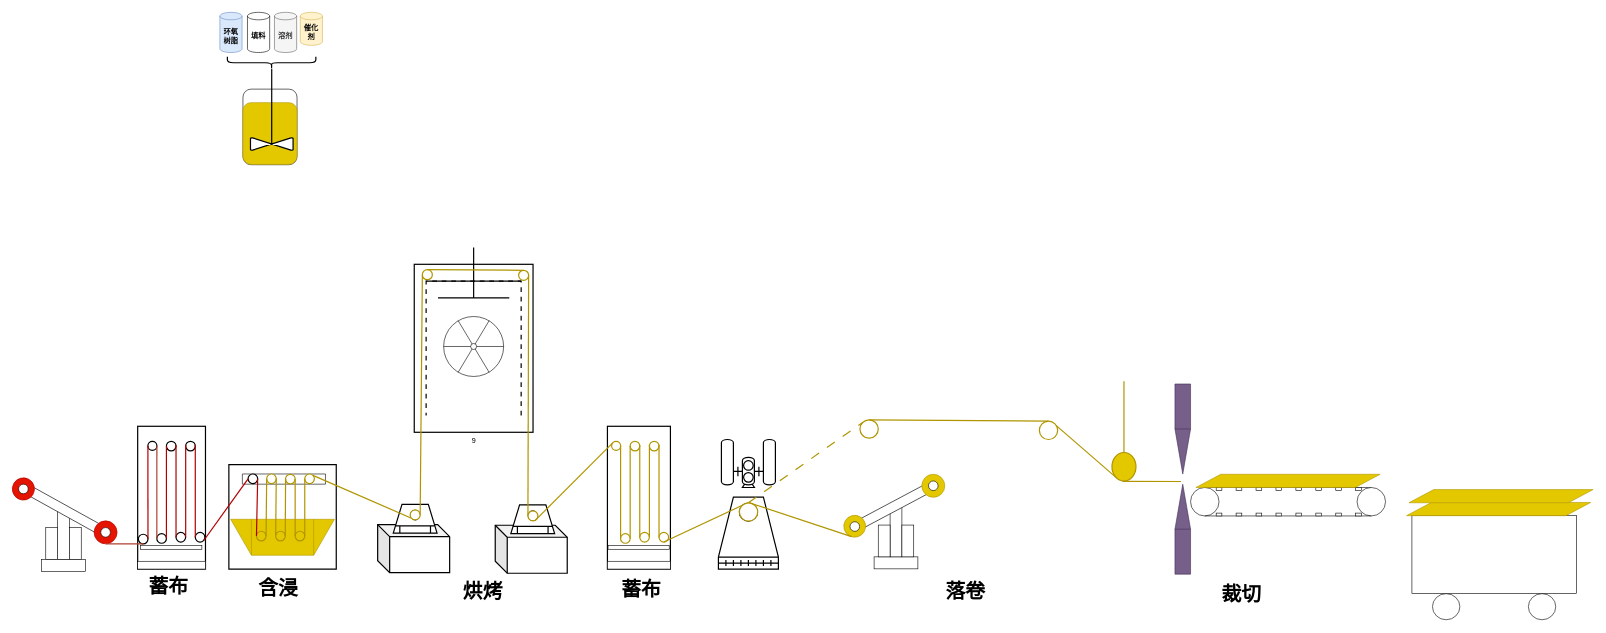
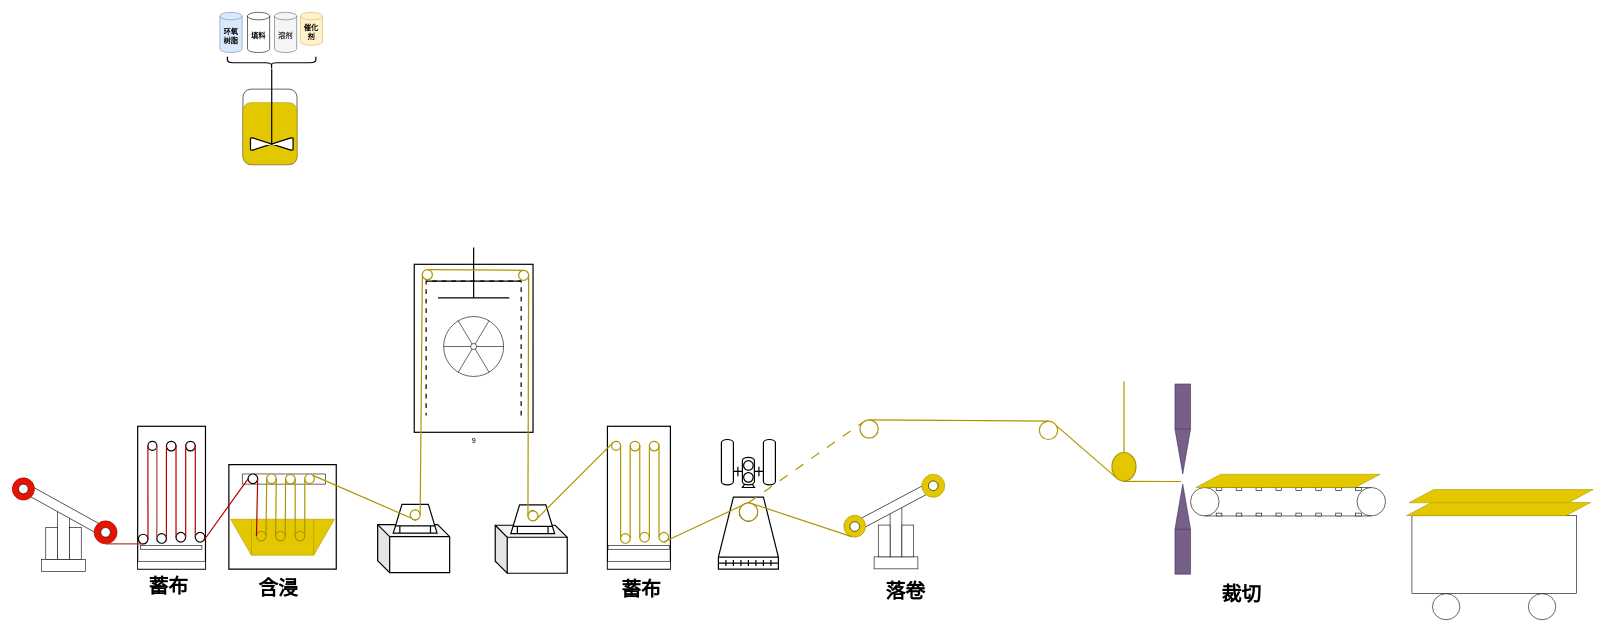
- <mxCell id="113" value="烘烤" style="text;html=1;align=center;verticalAlign=middle;whiteSpace=wrap;rounded=0;fontSize=33;fontStyle=1" vertex="1" parent="1"><mxGeometry x="770" y="971" width="69" height="25" as="geometry" /></mxCell>
- <mxCell id="115" value="落卷" style="text;html=1;align=center;verticalAlign=middle;whiteSpace=wrap;rounded=0;fontSize=33;fontStyle=1" vertex="1" parent="1"><mxGeometry x="1538" y="971" width="141.5" height="25" as="geometry" /></mxCell>
+ <mxCell id="115" value="落卷" style="text;html=1;align=center;verticalAlign=middle;whiteSpace=wrap;rounded=0;fontSize=33;fontStyle=1" vertex="1" parent="1"><mxGeometry x="1438" y="971" width="141.5" height="25" as="geometry" /></mxCell>
